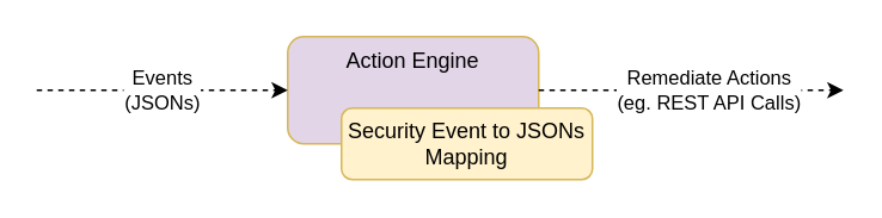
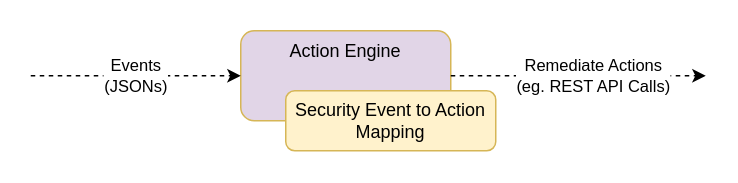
- <mxCell id="3" value="Security Event to JSONs Mapping" style="rounded=1;whiteSpace=wrap;html=1;fillColor=#fff2cc;strokeColor=#d6b656;" parent="1" vertex="1"><mxGeometry x="190" y="60" width="140" height="40" as="geometry" /></mxCell>
+ <mxCell id="3" value="Security Event to Action Mapping" style="rounded=1;whiteSpace=wrap;html=1;fillColor=#fff2cc;strokeColor=#d6b656;" parent="1" vertex="1"><mxGeometry x="190" y="60" width="140" height="40" as="geometry" /></mxCell>
